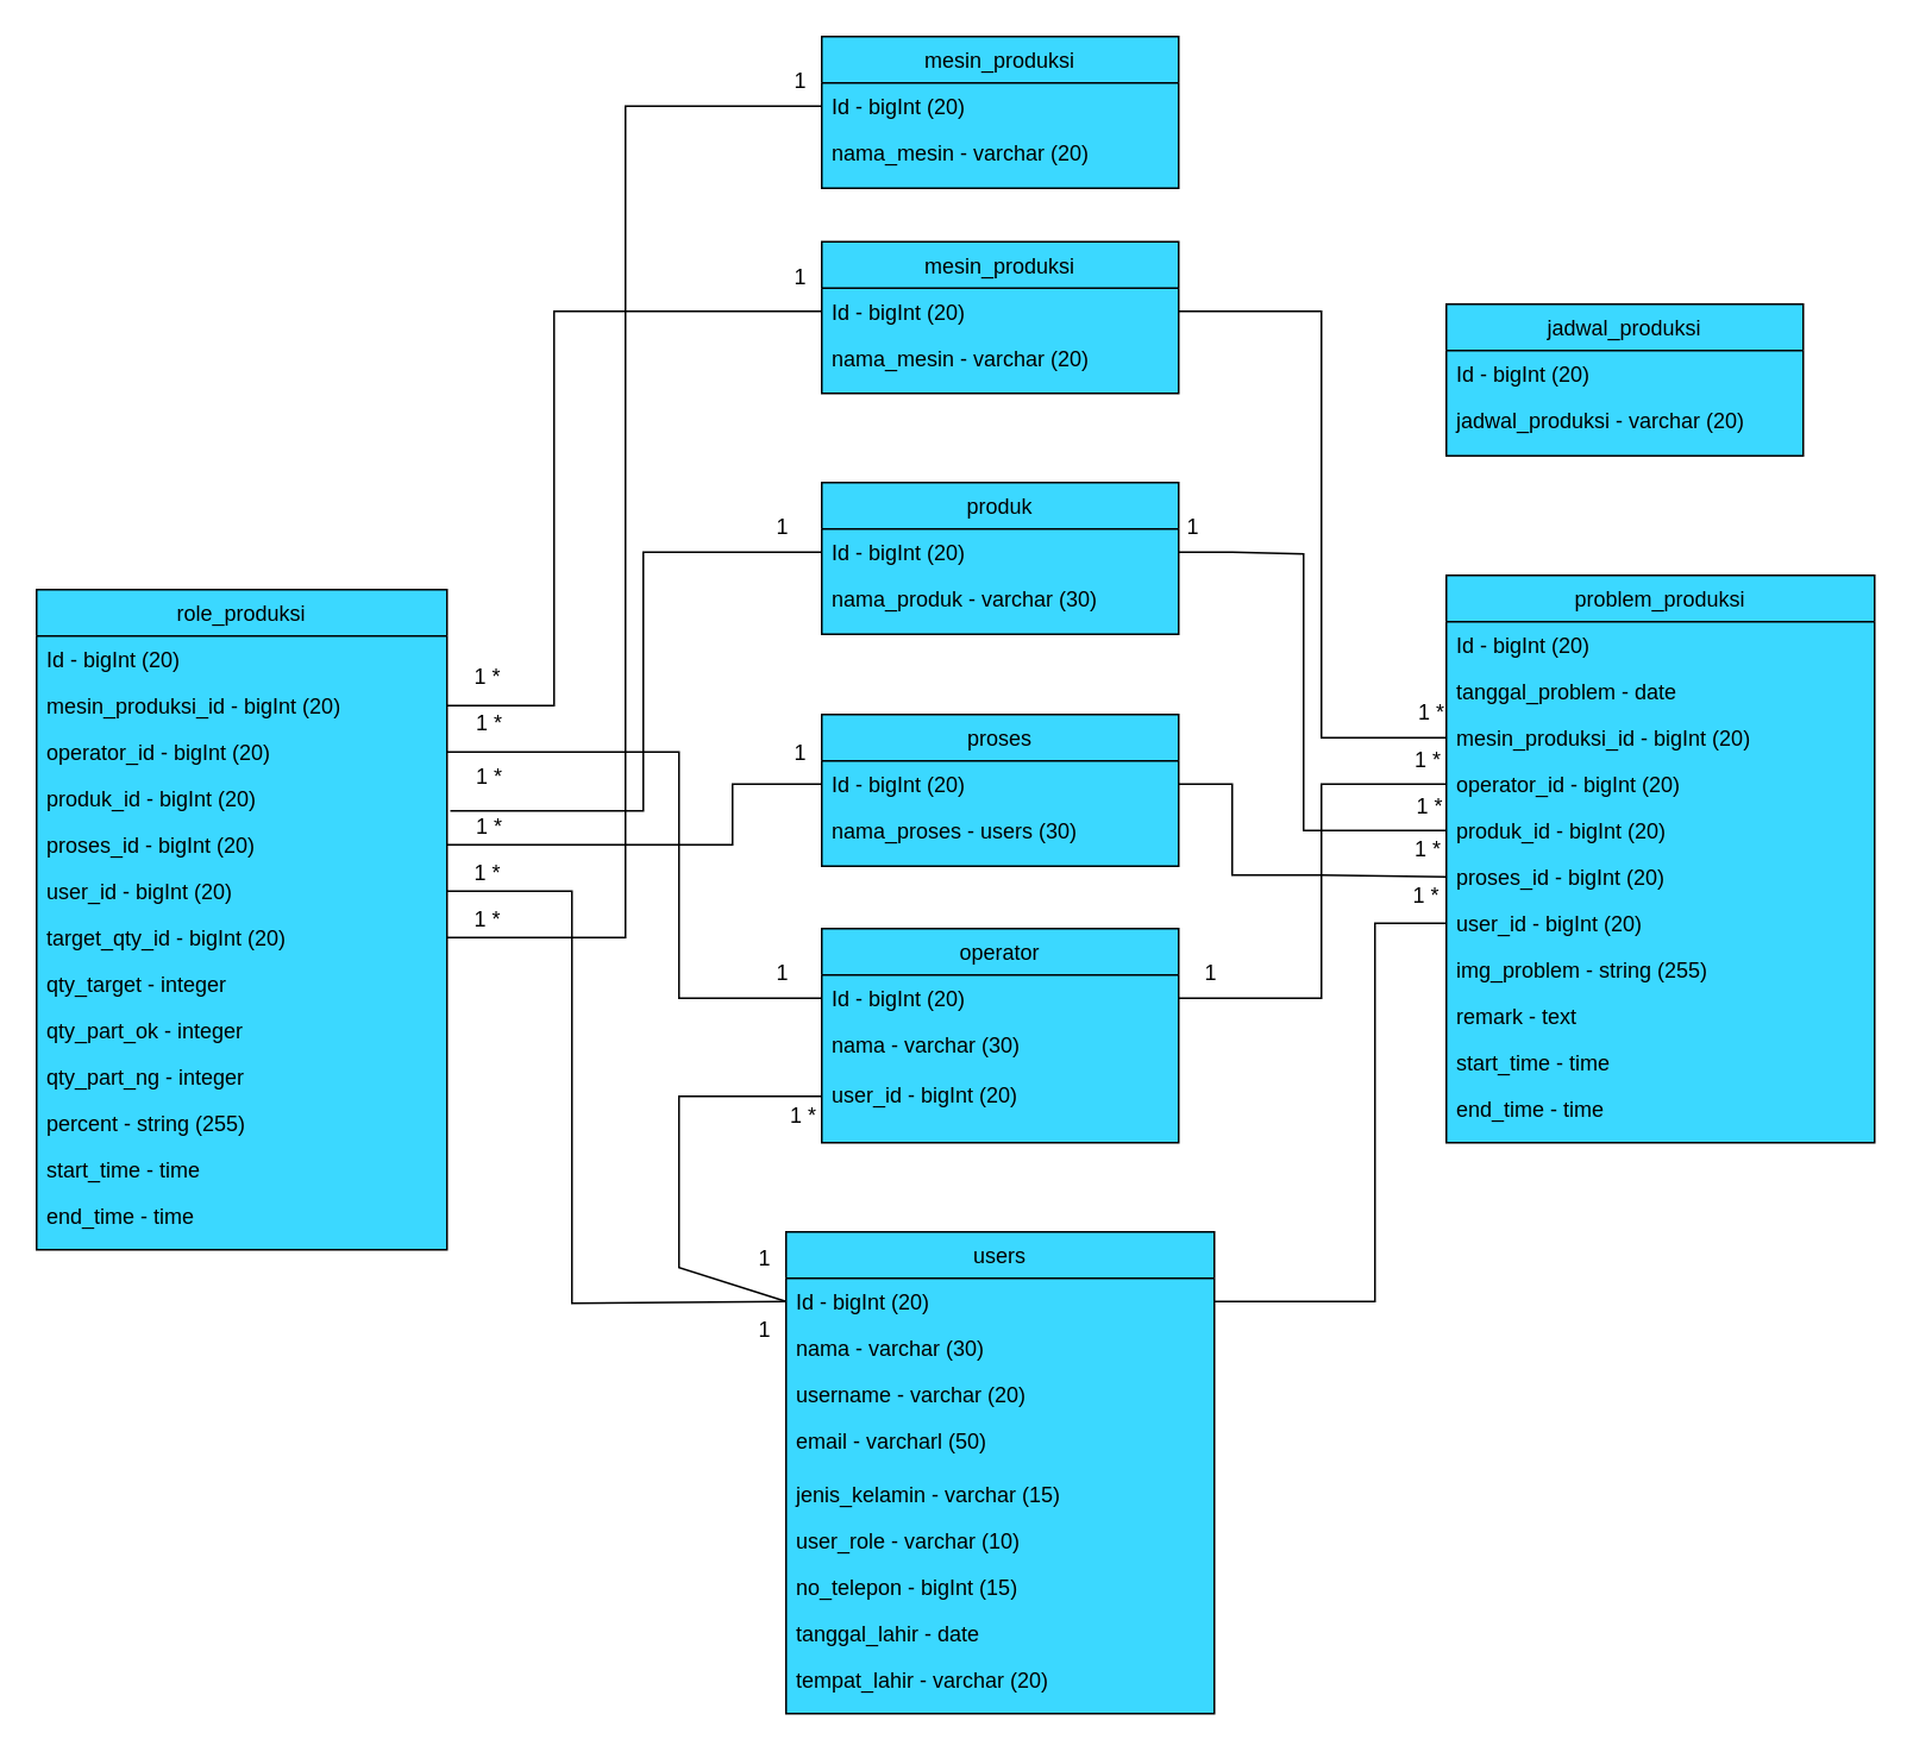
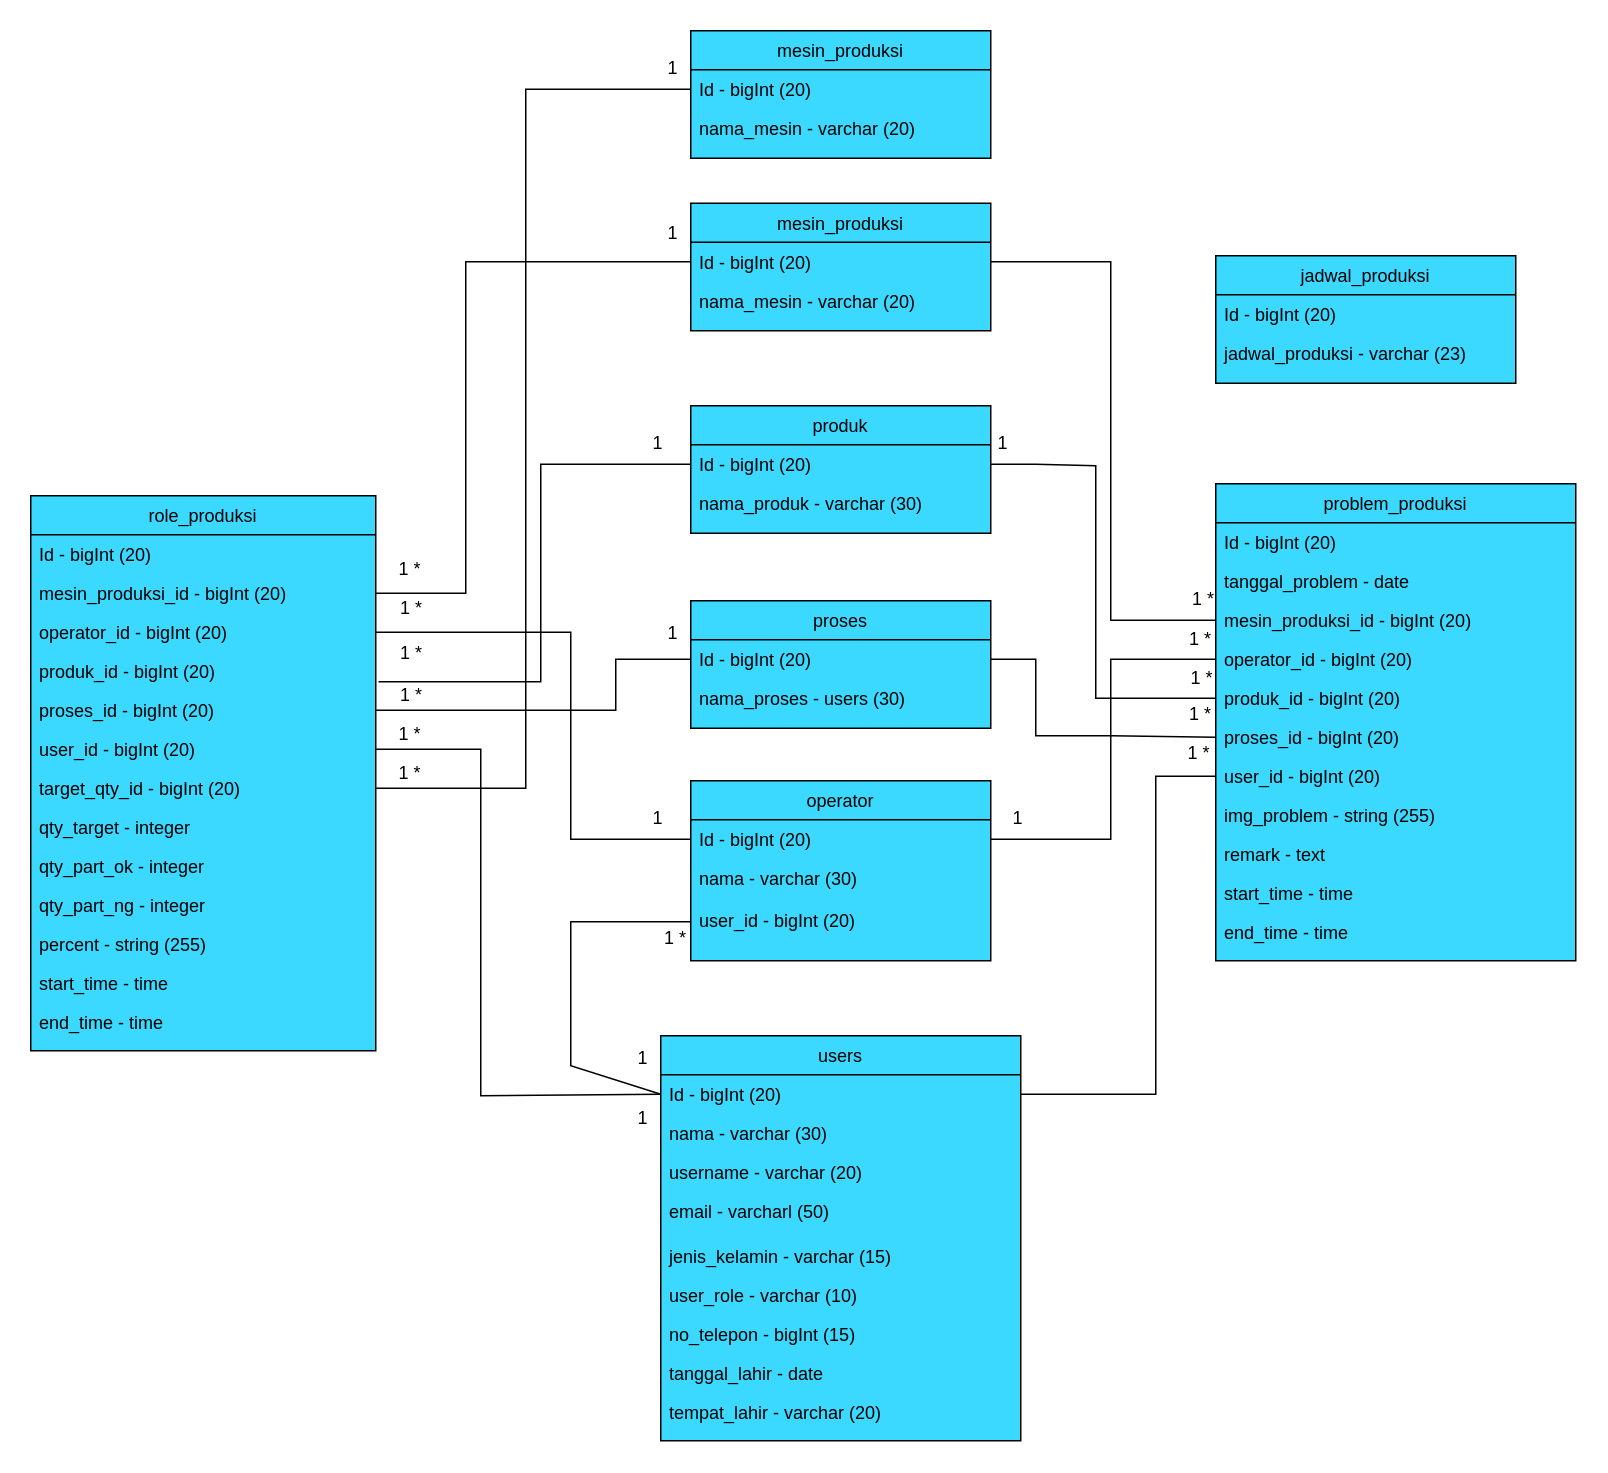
- <mxCell id="61" value="jadwal_produksi - varchar (20)" style="text;align=left;verticalAlign=top;spacingLeft=4;spacingRight=4;overflow=hidden;rotatable=0;points=[[0,0.5],[1,0.5]];portConstraint=eastwest;rounded=0;shadow=0;html=0;" parent="59" vertex="1"><mxGeometry y="52" width="200" height="26" as="geometry" /></mxCell>
+ <mxCell id="61" value="jadwal_produksi - varchar (23)" style="text;align=left;verticalAlign=top;spacingLeft=4;spacingRight=4;overflow=hidden;rotatable=0;points=[[0,0.5],[1,0.5]];portConstraint=eastwest;rounded=0;shadow=0;html=0;" parent="59" vertex="1"><mxGeometry y="52" width="200" height="26" as="geometry" /></mxCell>
